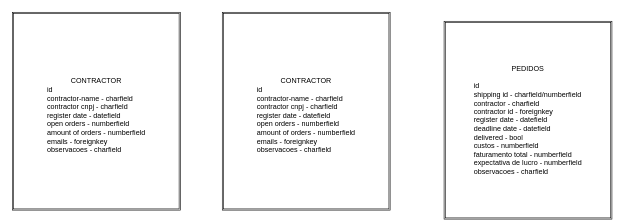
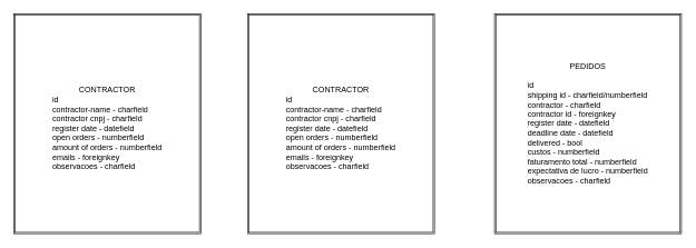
- <mxCell id="2" value="PEDIDOS&lt;br&gt;&lt;br&gt;&lt;div style=&quot;text-align: left;&quot;&gt;&lt;span style=&quot;background-color: initial;&quot;&gt;id&lt;/span&gt;&lt;/div&gt;&lt;div style=&quot;text-align: left;&quot;&gt;&lt;span style=&quot;background-color: initial;&quot;&gt;shipping id - charfield/numberfield&lt;/span&gt;&lt;/div&gt;&lt;div style=&quot;text-align: left;&quot;&gt;&lt;span style=&quot;background-color: initial;&quot;&gt;contractor - charfield&lt;/span&gt;&lt;/div&gt;&lt;div style=&quot;text-align: left;&quot;&gt;&lt;span style=&quot;background-color: initial;&quot;&gt;contractor id - foreignkey&lt;/span&gt;&lt;/div&gt;&lt;div style=&quot;text-align: left;&quot;&gt;register date - datefield&lt;/div&gt;&lt;div style=&quot;text-align: left;&quot;&gt;deadline date - datefield&lt;/div&gt;&lt;div style=&quot;text-align: left;&quot;&gt;delivered - bool&lt;/div&gt;&lt;div style=&quot;text-align: left;&quot;&gt;custos - numberfield&lt;/div&gt;&lt;div style=&quot;text-align: left;&quot;&gt;faturamento total - numberfield&lt;/div&gt;&lt;div style=&quot;text-align: left;&quot;&gt;expectativa de lucro - numberfield&lt;/div&gt;&lt;div style=&quot;text-align: left;&quot;&gt;observacoes - charfield&lt;/div&gt;" style="shape=ext;double=1;rounded=0;whiteSpace=wrap;html=1;" vertex="1" parent="1"><mxGeometry x="740" y="35" width="280" height="330" as="geometry" /></mxCell>
+ <mxCell id="2" value="PEDIDOS&lt;br&gt;&lt;br&gt;&lt;div style=&quot;text-align: left;&quot;&gt;&lt;span style=&quot;background-color: initial;&quot;&gt;id&lt;/span&gt;&lt;/div&gt;&lt;div style=&quot;text-align: left;&quot;&gt;&lt;span style=&quot;background-color: initial;&quot;&gt;shipping id - charfield/numberfield&lt;/span&gt;&lt;/div&gt;&lt;div style=&quot;text-align: left;&quot;&gt;&lt;span style=&quot;background-color: initial;&quot;&gt;contractor - charfield&lt;/span&gt;&lt;/div&gt;&lt;div style=&quot;text-align: left;&quot;&gt;&lt;span style=&quot;background-color: initial;&quot;&gt;contractor id - foreignkey&lt;/span&gt;&lt;/div&gt;&lt;div style=&quot;text-align: left;&quot;&gt;register date - datefield&lt;/div&gt;&lt;div style=&quot;text-align: left;&quot;&gt;deadline date - datefield&lt;/div&gt;&lt;div style=&quot;text-align: left;&quot;&gt;delivered - bool&lt;/div&gt;&lt;div style=&quot;text-align: left;&quot;&gt;custos - numberfield&lt;/div&gt;&lt;div style=&quot;text-align: left;&quot;&gt;faturamento total - numberfield&lt;/div&gt;&lt;div style=&quot;text-align: left;&quot;&gt;expectativa de lucro - numberfield&lt;/div&gt;&lt;div style=&quot;text-align: left;&quot;&gt;observacoes - charfield&lt;/div&gt;" style="shape=ext;double=1;rounded=0;whiteSpace=wrap;html=1;" vertex="1" parent="1"><mxGeometry x="740" y="20" width="280" height="330" as="geometry" /></mxCell>
